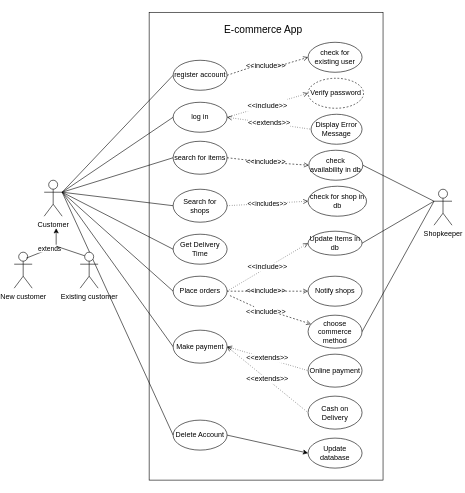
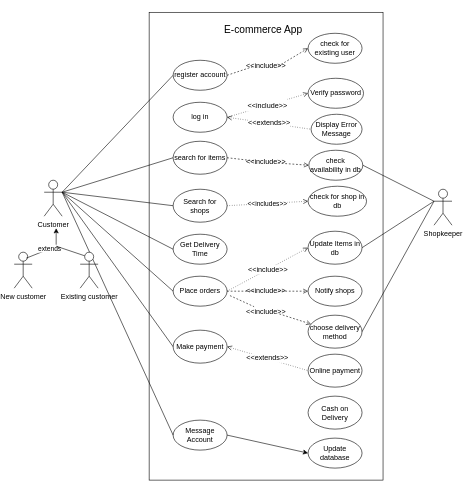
- <mxCell id="15" value="check for existing user" style="ellipse;whiteSpace=wrap;html=1;" parent="1" vertex="1"><mxGeometry x="510" y="70" width="90" height="50" as="geometry" /></mxCell>
+ <mxCell id="15" value="check for existing user" style="ellipse;whiteSpace=wrap;html=1;" parent="1" vertex="1"><mxGeometry x="510" y="55" width="90" height="50" as="geometry" /></mxCell>
- <mxCell id="44" value="Verify password" style="ellipse;whiteSpace=wrap;html=1;dashed=1;" parent="1" vertex="1"><mxGeometry x="510" y="130" width="92.5" height="50" as="geometry" /></mxCell>
+ <mxCell id="44" value="Verify password" style="ellipse;whiteSpace=wrap;html=1;" parent="1" vertex="1"><mxGeometry x="510" y="130" width="92.5" height="50" as="geometry" /></mxCell>
- <mxCell id="45" value="" style="endArrow=none;html=1;fontSize=17;entryX=0;entryY=0.5;entryDx=0;entryDy=0;exitX=1;exitY=0.333;exitDx=0;exitDy=0;exitPerimeter=0;" parent="1" source="2" target="43" edge="1"><mxGeometry width="50" height="50" relative="1" as="geometry"><mxPoint x="170" y="290" as="sourcePoint" /><mxPoint x="220" y="240" as="targetPoint" /></mxGeometry></mxCell>
- <mxCell id="35" value="Update Items in db" style="ellipse;whiteSpace=wrap;html=1;rounded=0;sketch=0;" parent="1" vertex="1"><mxGeometry x="510" y="385" width="90" height="40" as="geometry" /></mxCell>
+ <mxCell id="35" value="Update Items in db" style="ellipse;whiteSpace=wrap;html=1;rounded=0;sketch=0;" parent="1" vertex="1"><mxGeometry x="510" y="385" width="90" height="55" as="geometry" /></mxCell>
- <mxCell id="9" value="choose commerce method" style="ellipse;whiteSpace=wrap;html=1;" parent="1" vertex="1"><mxGeometry x="510" y="525" width="90" height="55" as="geometry" /></mxCell>
+ <mxCell id="9" value="choose delivery method" style="ellipse;whiteSpace=wrap;html=1;" parent="1" vertex="1"><mxGeometry x="510" y="525" width="90" height="55" as="geometry" /></mxCell>
- <mxCell id="53" value="&amp;lt;&amp;lt;extends&amp;gt;&amp;gt;" style="endArrow=none;dashed=1;html=1;dashPattern=1 3;strokeWidth=1;fontSize=12;exitX=1;exitY=0.5;exitDx=0;exitDy=0;entryX=0;entryY=0.5;entryDx=0;entryDy=0;startArrow=open;startFill=0;" parent="1" source="48" target="50" edge="1"><mxGeometry width="50" height="50" relative="1" as="geometry"><mxPoint x="400" y="540" as="sourcePoint" /><mxPoint x="450" y="490" as="targetPoint" /></mxGeometry></mxCell>
- <mxCell id="10" value="Delete Account" style="ellipse;whiteSpace=wrap;html=1;" parent="1" vertex="1"><mxGeometry x="285" y="700" width="90" height="50" as="geometry" /></mxCell>
+ <mxCell id="10" value="Message Account" style="ellipse;whiteSpace=wrap;html=1;" parent="1" vertex="1"><mxGeometry x="285" y="700" width="90" height="50" as="geometry" /></mxCell>
